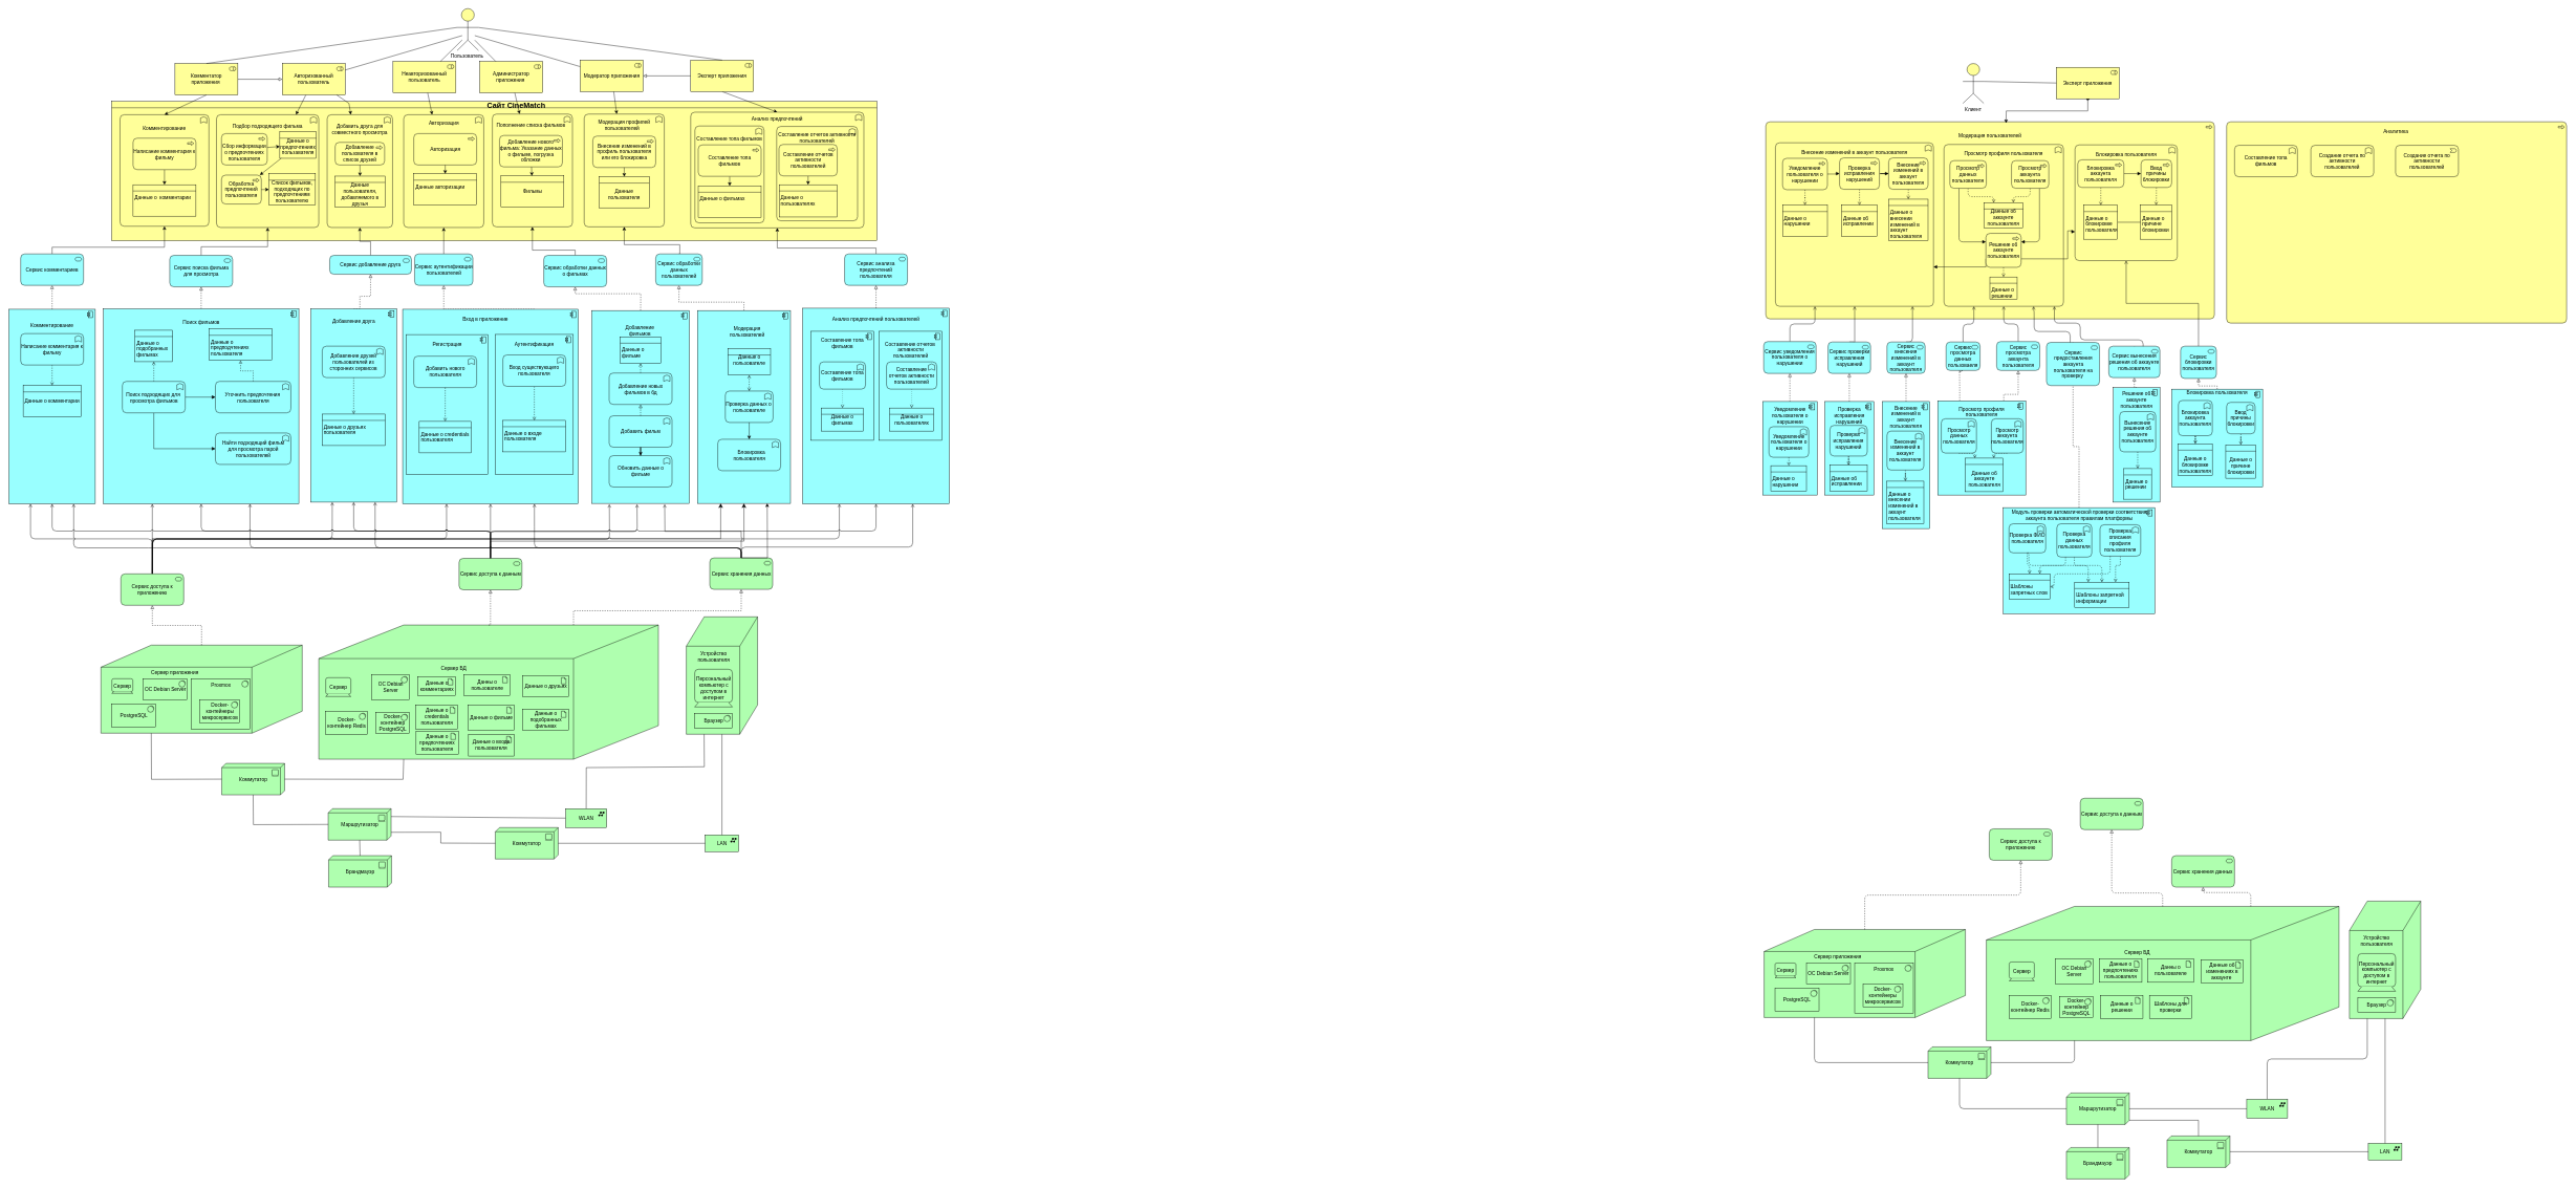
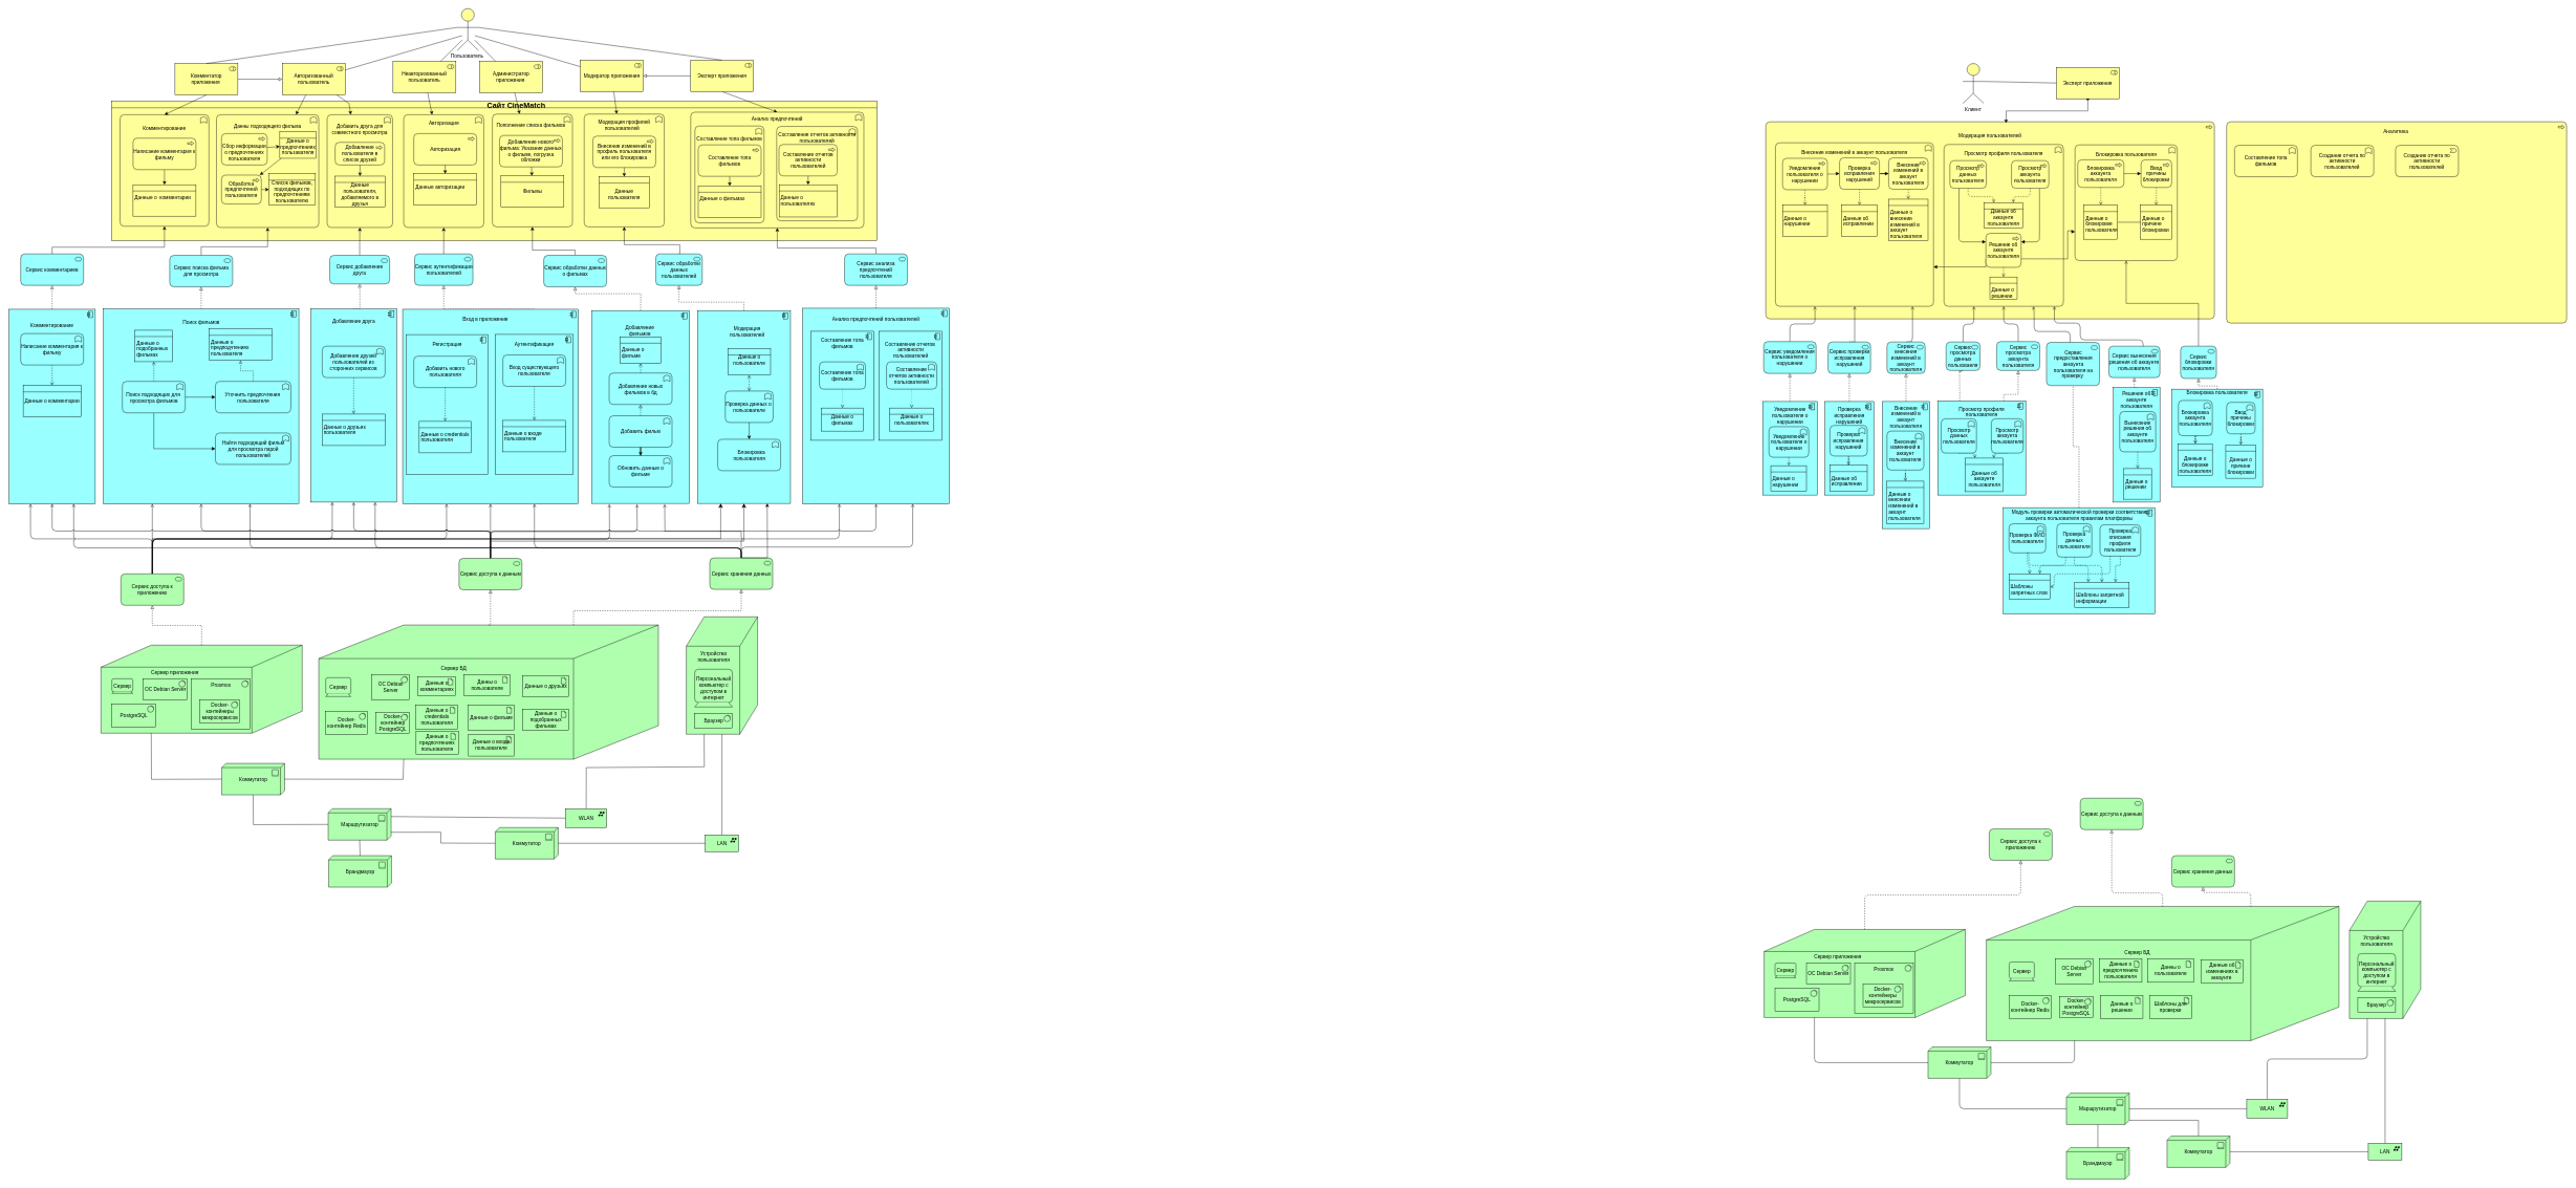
- <mxCell id="18" value="Подбор подходящего фильма&lt;br&gt;&lt;br&gt;&lt;br&gt;&lt;br&gt;&lt;br&gt;&lt;br&gt;&lt;br&gt;&lt;br&gt;&lt;br&gt;&lt;br&gt;&lt;br&gt;&lt;br&gt;&lt;br&gt;&lt;br&gt;&lt;br&gt;&lt;br&gt;" style="html=1;outlineConnect=0;whiteSpace=wrap;fillColor=#ffff99;shape=mxgraph.archimate3.application;appType=func;archiType=rounded;" vertex="1" parent="1"><mxGeometry x="515" y="273" width="244" height="269" as="geometry" /></mxCell>
+ <mxCell id="18" value="Данны подходящего фильма&lt;br&gt;&lt;br&gt;&lt;br&gt;&lt;br&gt;&lt;br&gt;&lt;br&gt;&lt;br&gt;&lt;br&gt;&lt;br&gt;&lt;br&gt;&lt;br&gt;&lt;br&gt;&lt;br&gt;&lt;br&gt;&lt;br&gt;&lt;br&gt;" style="html=1;outlineConnect=0;whiteSpace=wrap;fillColor=#ffff99;shape=mxgraph.archimate3.application;appType=func;archiType=rounded;" vertex="1" parent="1"><mxGeometry x="515" y="273" width="244" height="269" as="geometry" /></mxCell>
- <mxCell id="49" value="Сервис добавление друга" style="html=1;outlineConnect=0;whiteSpace=wrap;fillColor=#99ffff;shape=mxgraph.archimate3.application;appType=serv;archiType=rounded" vertex="1" parent="1"><mxGeometry x="785" y="608.5" width="195" height="45" as="geometry" /></mxCell>
+ <mxCell id="49" value="Сервис добавление друга" style="html=1;outlineConnect=0;whiteSpace=wrap;fillColor=#99ffff;shape=mxgraph.archimate3.application;appType=serv;archiType=rounded" vertex="1" parent="1"><mxGeometry x="785" y="608.5" width="143" height="68" as="geometry" /></mxCell>
